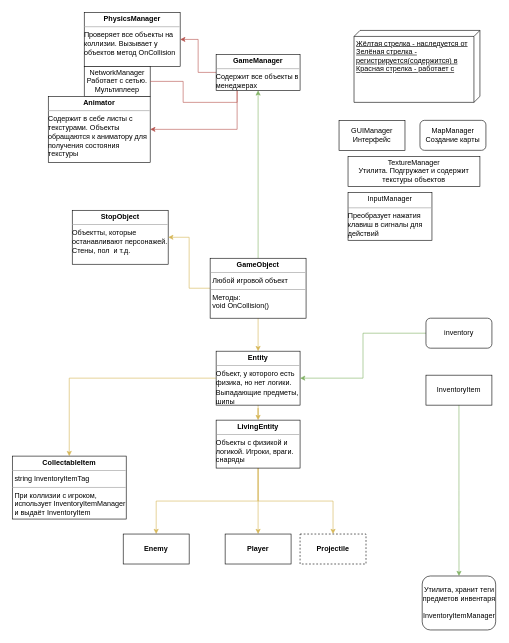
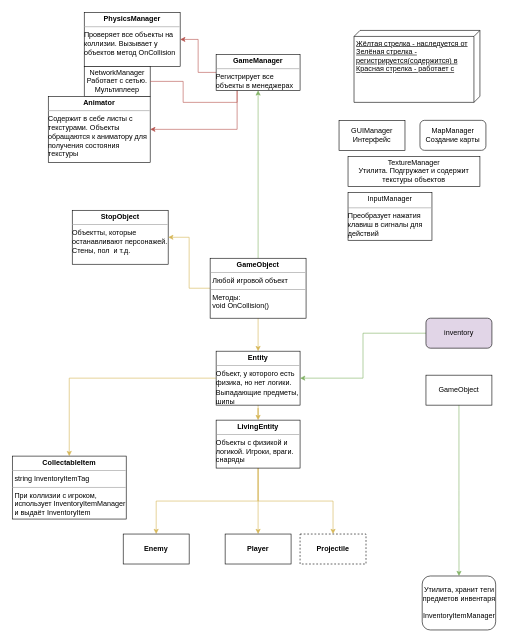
- <mxCell id="33" value="&lt;p style=&quot;margin:0px;margin-top:4px;text-align:center;&quot;&gt;&lt;b&gt;GameManager&lt;/b&gt;&lt;/p&gt;&lt;hr size=&quot;1&quot;&gt;&lt;div style=&quot;height:2px;&quot;&gt;Содержит все объекты в менеджерах&lt;/div&gt;" style="verticalAlign=top;align=left;overflow=fill;fontSize=12;fontFamily=Helvetica;html=1;whiteSpace=wrap;" parent="1" vertex="1"><mxGeometry x="360" y="90" width="140" height="60" as="geometry" /></mxCell>
+ <mxCell id="33" value="&lt;p style=&quot;margin:0px;margin-top:4px;text-align:center;&quot;&gt;&lt;b&gt;GameManager&lt;/b&gt;&lt;/p&gt;&lt;hr size=&quot;1&quot;&gt;&lt;div style=&quot;height:2px;&quot;&gt;Регистрирует все объекты в менеджерах&lt;/div&gt;" style="verticalAlign=top;align=left;overflow=fill;fontSize=12;fontFamily=Helvetica;html=1;whiteSpace=wrap;" parent="1" vertex="1"><mxGeometry x="360" y="90" width="140" height="60" as="geometry" /></mxCell>
- <mxCell id="20" value="inventory" style="html=1;whiteSpace=wrap;rounded=1;" parent="1" vertex="1"><mxGeometry x="710" y="530" width="110" height="50" as="geometry" /></mxCell>
+ <mxCell id="20" value="inventory" style="html=1;whiteSpace=wrap;rounded=1;fillColor=#e1d5e7;" parent="1" vertex="1"><mxGeometry x="710" y="530" width="110" height="50" as="geometry" /></mxCell>
- <mxCell id="22" value="InventoryItem" style="html=1;whiteSpace=wrap;" parent="1" vertex="1"><mxGeometry x="710" y="625" width="110" height="50" as="geometry" /></mxCell>
+ <mxCell id="22" value="GameObject" style="html=1;whiteSpace=wrap;" parent="1" vertex="1"><mxGeometry x="710" y="625" width="110" height="50" as="geometry" /></mxCell>
